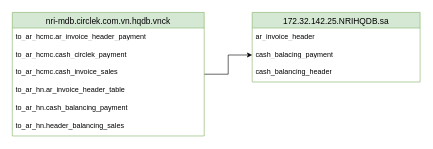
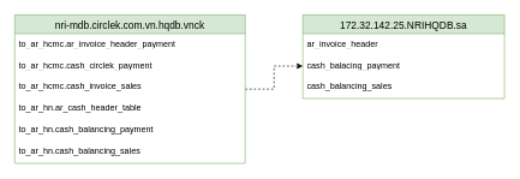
- <mxCell id="2" style="edgeStyle=orthogonalEdgeStyle;rounded=0;orthogonalLoop=1;jettySize=auto;html=1;entryX=0;entryY=0.5;entryDx=0;entryDy=0;" parent="1" source="3" target="12" edge="1"><mxGeometry relative="1" as="geometry" /></mxCell>
+ <mxCell id="2" style="edgeStyle=orthogonalEdgeStyle;rounded=0;orthogonalLoop=1;jettySize=auto;html=1;entryX=0;entryY=0.5;entryDx=0;entryDy=0;dashed=1;" parent="1" source="3" target="12" edge="1"><mxGeometry relative="1" as="geometry" /></mxCell>
- <mxCell id="13" value="cash_balancing_header" style="text;strokeColor=none;fillColor=none;spacingLeft=4;spacingRight=4;overflow=hidden;rotatable=0;points=[[0,0.5],[1,0.5]];portConstraint=eastwest;fontSize=12;whiteSpace=wrap;html=1;" parent="10" vertex="1"><mxGeometry y="86" width="280" height="30" as="geometry" /></mxCell>
+ <mxCell id="13" value="cash_balancing_sales" style="text;strokeColor=none;fillColor=none;spacingLeft=4;spacingRight=4;overflow=hidden;rotatable=0;points=[[0,0.5],[1,0.5]];portConstraint=eastwest;fontSize=12;whiteSpace=wrap;html=1;" parent="10" vertex="1"><mxGeometry y="86" width="280" height="30" as="geometry" /></mxCell>
- <mxCell id="7" value="to_ar_hn.ar_invoice_header_table&amp;nbsp;" style="text;strokeColor=none;fillColor=none;spacingLeft=4;spacingRight=4;overflow=hidden;rotatable=0;points=[[0,0.5],[1,0.5]];portConstraint=eastwest;fontSize=12;whiteSpace=wrap;html=1;" parent="3" vertex="1"><mxGeometry y="116" width="320" height="30" as="geometry" /></mxCell>
+ <mxCell id="7" value="to_ar_hn.ar_cash_header_table&amp;nbsp;" style="text;strokeColor=none;fillColor=none;spacingLeft=4;spacingRight=4;overflow=hidden;rotatable=0;points=[[0,0.5],[1,0.5]];portConstraint=eastwest;fontSize=12;whiteSpace=wrap;html=1;" parent="3" vertex="1"><mxGeometry y="116" width="320" height="30" as="geometry" /></mxCell>
- <mxCell id="9" value="to_ar_hn.header_balancing_sales&amp;nbsp;" style="text;strokeColor=none;fillColor=none;spacingLeft=4;spacingRight=4;overflow=hidden;rotatable=0;points=[[0,0.5],[1,0.5]];portConstraint=eastwest;fontSize=12;whiteSpace=wrap;html=1;" parent="3" vertex="1"><mxGeometry y="176" width="320" height="30" as="geometry" /></mxCell>
+ <mxCell id="9" value="to_ar_hn.cash_balancing_sales&amp;nbsp;" style="text;strokeColor=none;fillColor=none;spacingLeft=4;spacingRight=4;overflow=hidden;rotatable=0;points=[[0,0.5],[1,0.5]];portConstraint=eastwest;fontSize=12;whiteSpace=wrap;html=1;" parent="3" vertex="1"><mxGeometry y="176" width="320" height="30" as="geometry" /></mxCell>
